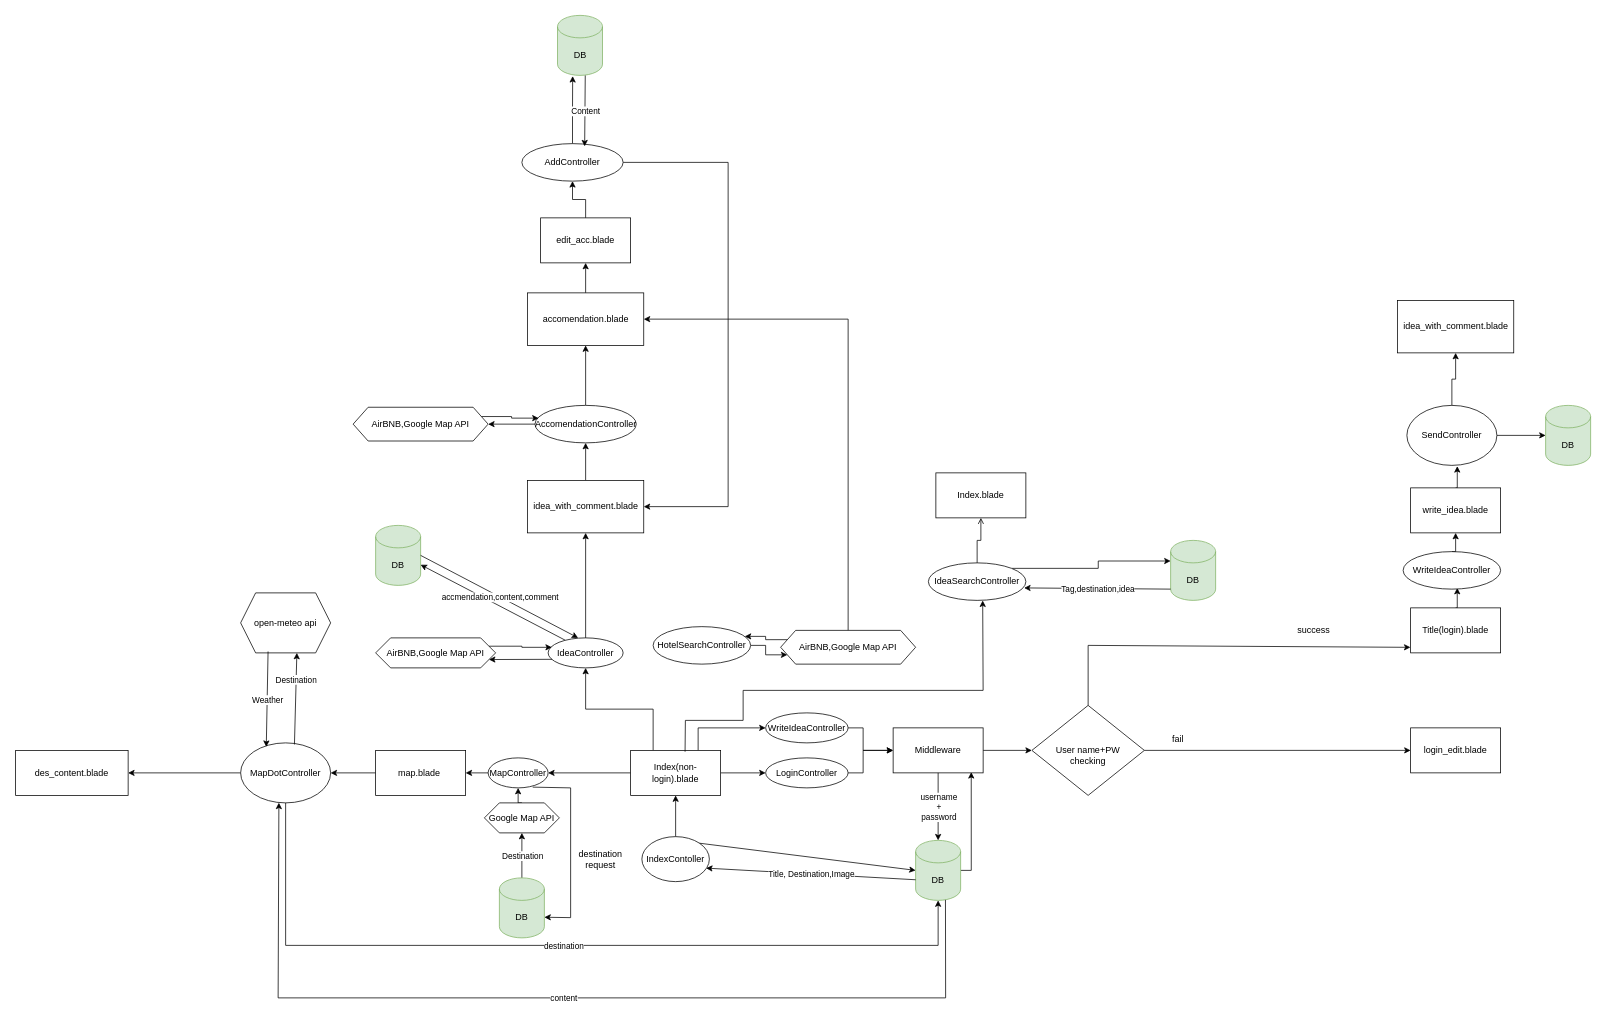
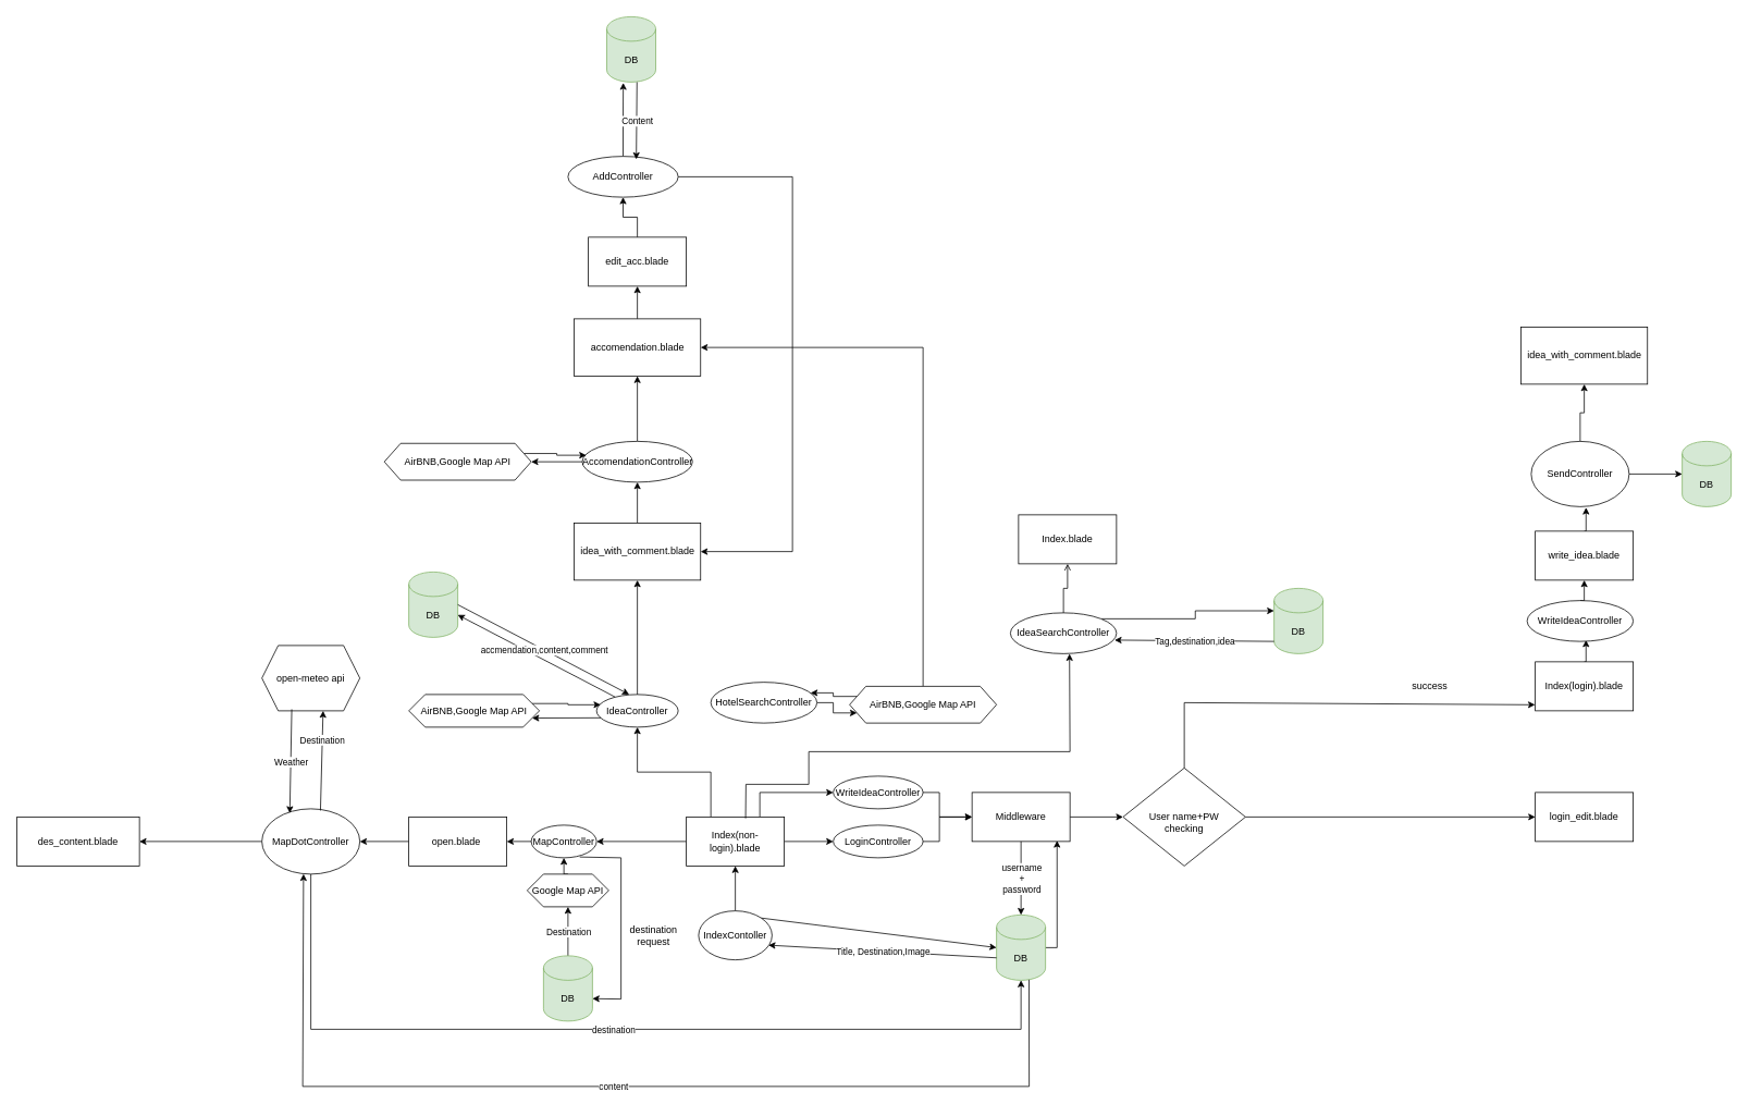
- <mxCell id="20" value="Title(login).blade" style="rounded=0;whiteSpace=wrap;html=1;" parent="1" vertex="1"><mxGeometry x="1880" y="810" width="120" height="60" as="geometry" /></mxCell>
+ <mxCell id="20" value="Index(login).blade" style="rounded=0;whiteSpace=wrap;html=1;" parent="1" vertex="1"><mxGeometry x="1880" y="810" width="120" height="60" as="geometry" /></mxCell>
- <mxCell id="44" value="fail" style="text;html=1;strokeColor=none;fillColor=none;align=center;verticalAlign=middle;whiteSpace=wrap;rounded=0;" parent="1" vertex="1"><mxGeometry x="1540" y="970" width="60" height="30" as="geometry" /></mxCell>
- <mxCell id="26" value="map.blade&amp;nbsp;" style="rounded=0;whiteSpace=wrap;html=1;" parent="1" vertex="1"><mxGeometry x="500" y="1000" width="120" height="60" as="geometry" /></mxCell>
+ <mxCell id="26" value="open.blade&amp;nbsp;" style="rounded=0;whiteSpace=wrap;html=1;" parent="1" vertex="1"><mxGeometry x="500" y="1000" width="120" height="60" as="geometry" /></mxCell>
